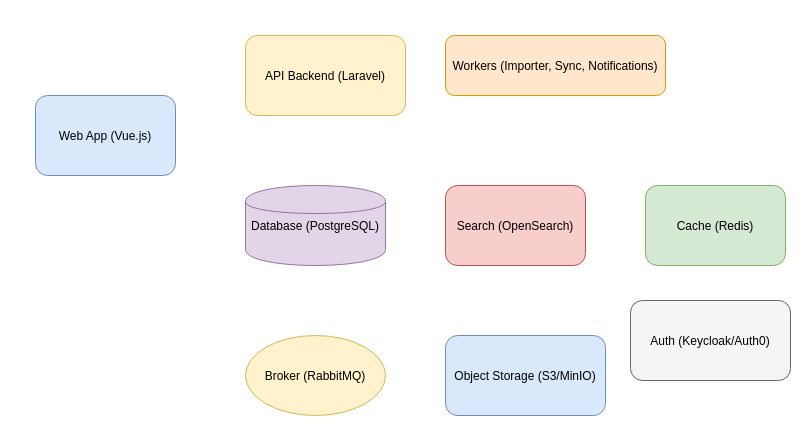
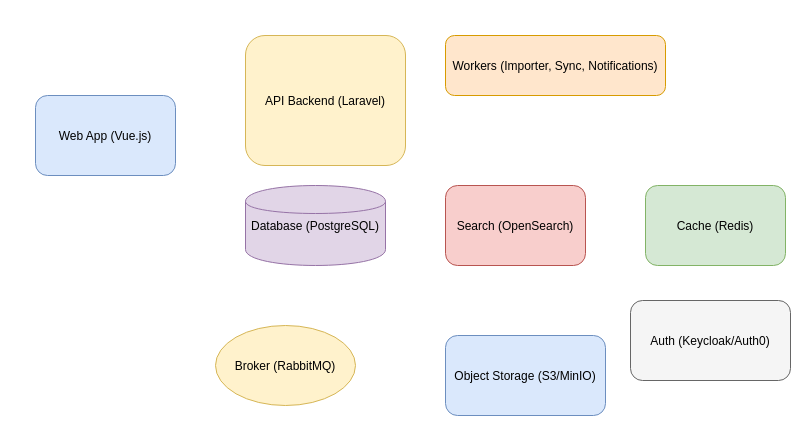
- <mxCell id="3" value="API Backend (Laravel)" style="shape=rectangle;rounded=1;fillColor=#fff2cc;strokeColor=#d6b656;" vertex="1" parent="1"><mxGeometry x="230" y="20" width="160" height="80" as="geometry" /></mxCell>
+ <mxCell id="3" value="API Backend (Laravel)" style="shape=rectangle;rounded=1;fillColor=#fff2cc;strokeColor=#d6b656;" vertex="1" parent="1"><mxGeometry x="230" y="20" width="160" height="130" as="geometry" /></mxCell>
- <mxCell id="8" value="Broker (RabbitMQ)" style="shape=ellipse;fillColor=#fff2cc;strokeColor=#d6b656;" vertex="1" parent="1"><mxGeometry x="230" y="320" width="140" height="80" as="geometry" /></mxCell>
+ <mxCell id="8" value="Broker (RabbitMQ)" style="shape=ellipse;fillColor=#fff2cc;strokeColor=#d6b656;" vertex="1" parent="1"><mxGeometry x="200" y="310" width="140" height="80" as="geometry" /></mxCell>
